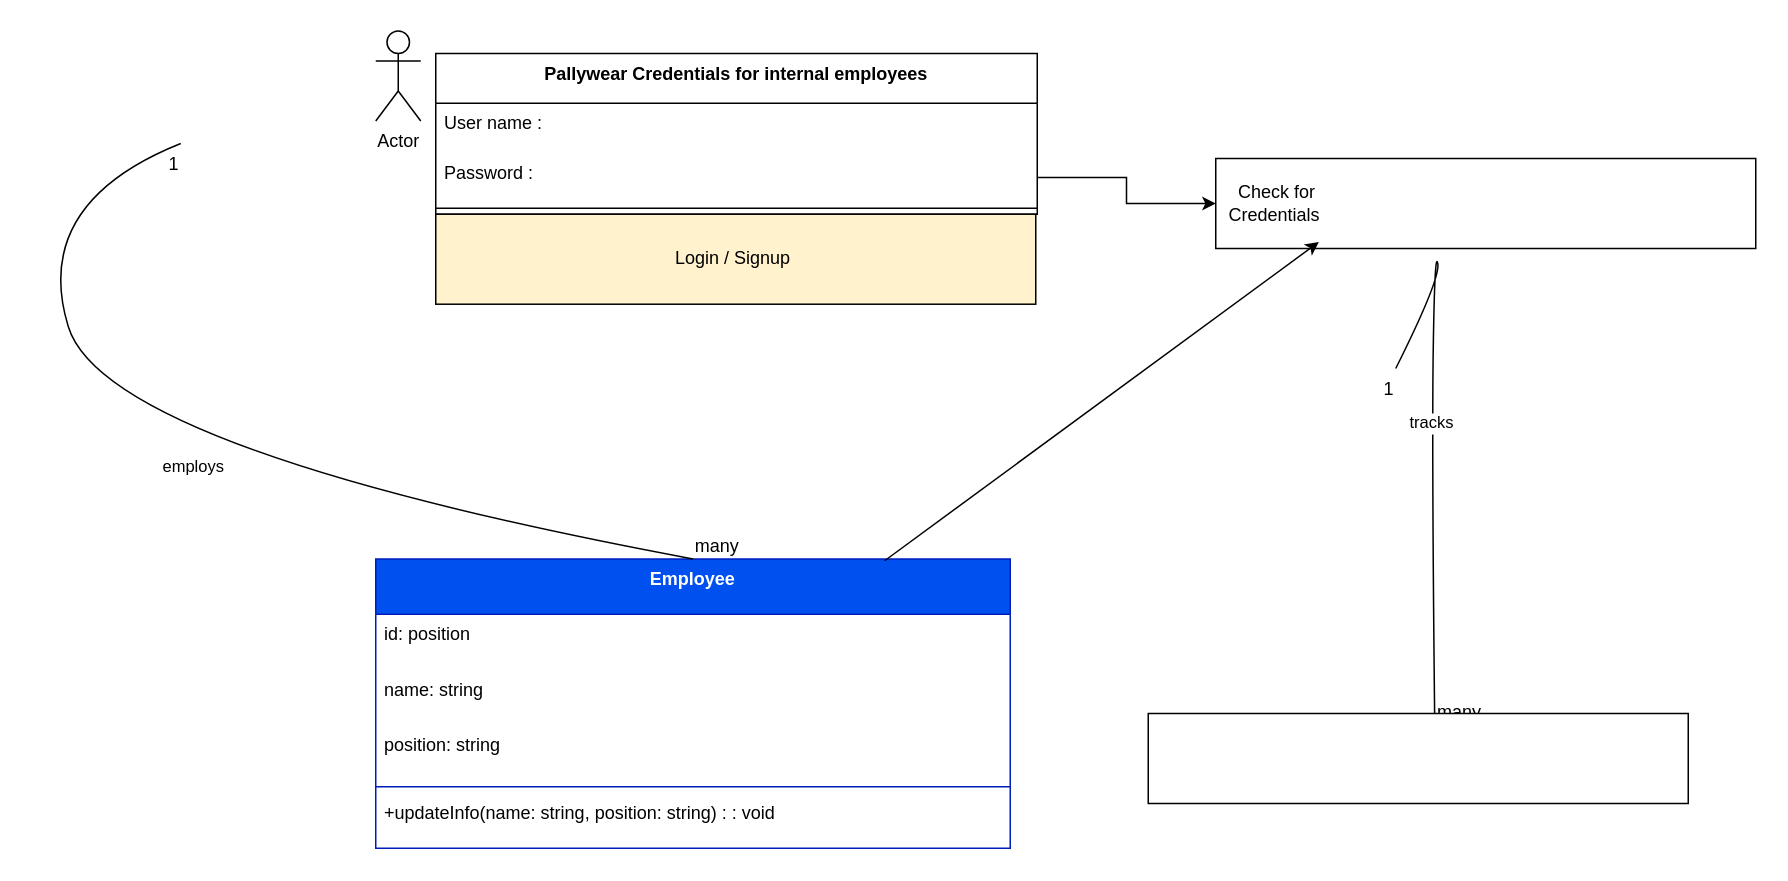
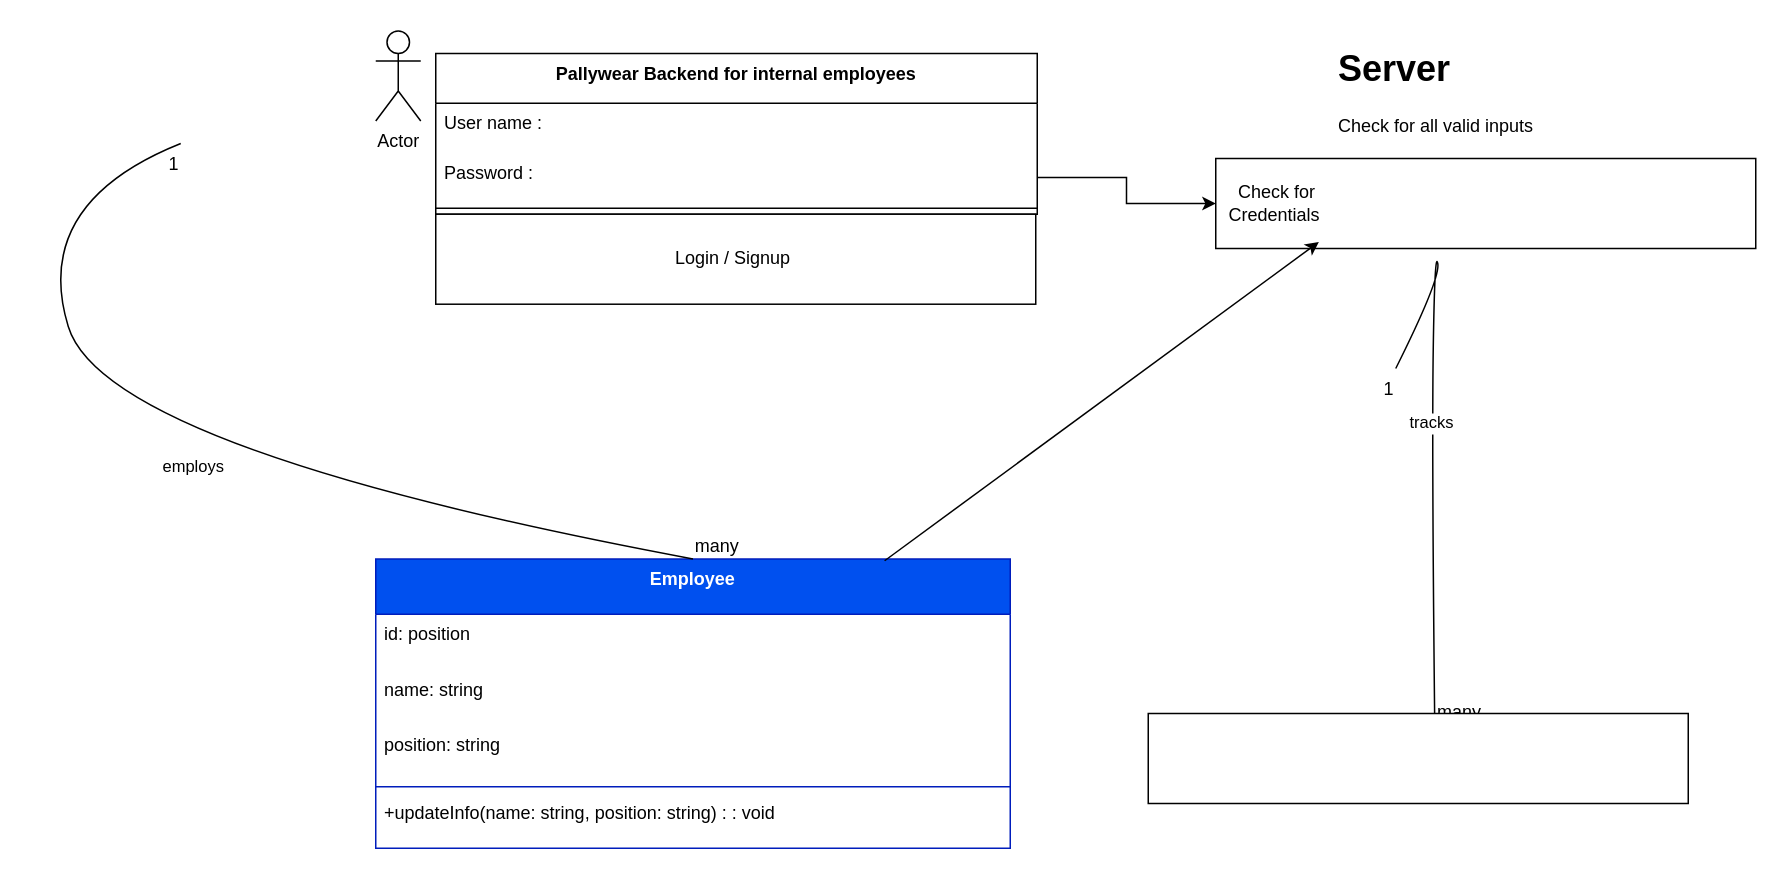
- <mxCell id="2" value="Pallywear Credentials for internal employees" style="swimlane;fontStyle=1;align=center;verticalAlign=top;childLayout=stackLayout;horizontal=1;startSize=33.143;horizontalStack=0;resizeParent=1;resizeParentMax=0;resizeLast=0;collapsible=0;marginBottom=0;" parent="1" vertex="1"><mxGeometry x="290" y="35" width="401" height="107.143" as="geometry" /></mxCell>
+ <mxCell id="2" value="Pallywear Backend for internal employees" style="swimlane;fontStyle=1;align=center;verticalAlign=top;childLayout=stackLayout;horizontal=1;startSize=33.143;horizontalStack=0;resizeParent=1;resizeParentMax=0;resizeLast=0;collapsible=0;marginBottom=0;" parent="1" vertex="1"><mxGeometry x="290" y="35" width="401" height="107.143" as="geometry" /></mxCell>
+ <mxCell id="22" value="&lt;h1 style=&quot;margin-top: 0px;&quot;&gt;Server&amp;nbsp;&lt;/h1&gt;&lt;div&gt;Check for all valid inputs&lt;/div&gt;" style="text;html=1;whiteSpace=wrap;overflow=hidden;rounded=0;" vertex="1" parent="1"><mxGeometry x="890" y="25" width="180" height="72.86" as="geometry" /></mxCell>
- <mxCell id="18" value="Login / Signup&amp;nbsp;" style="rounded=0;whiteSpace=wrap;html=1;fillColor=#fff2cc;" vertex="1" parent="1"><mxGeometry x="290" y="142.14" width="400" height="60" as="geometry" /></mxCell>
+ <mxCell id="18" value="Login / Signup&amp;nbsp;" style="rounded=0;whiteSpace=wrap;html=1;" vertex="1" parent="1"><mxGeometry x="290" y="142.14" width="400" height="60" as="geometry" /></mxCell>
